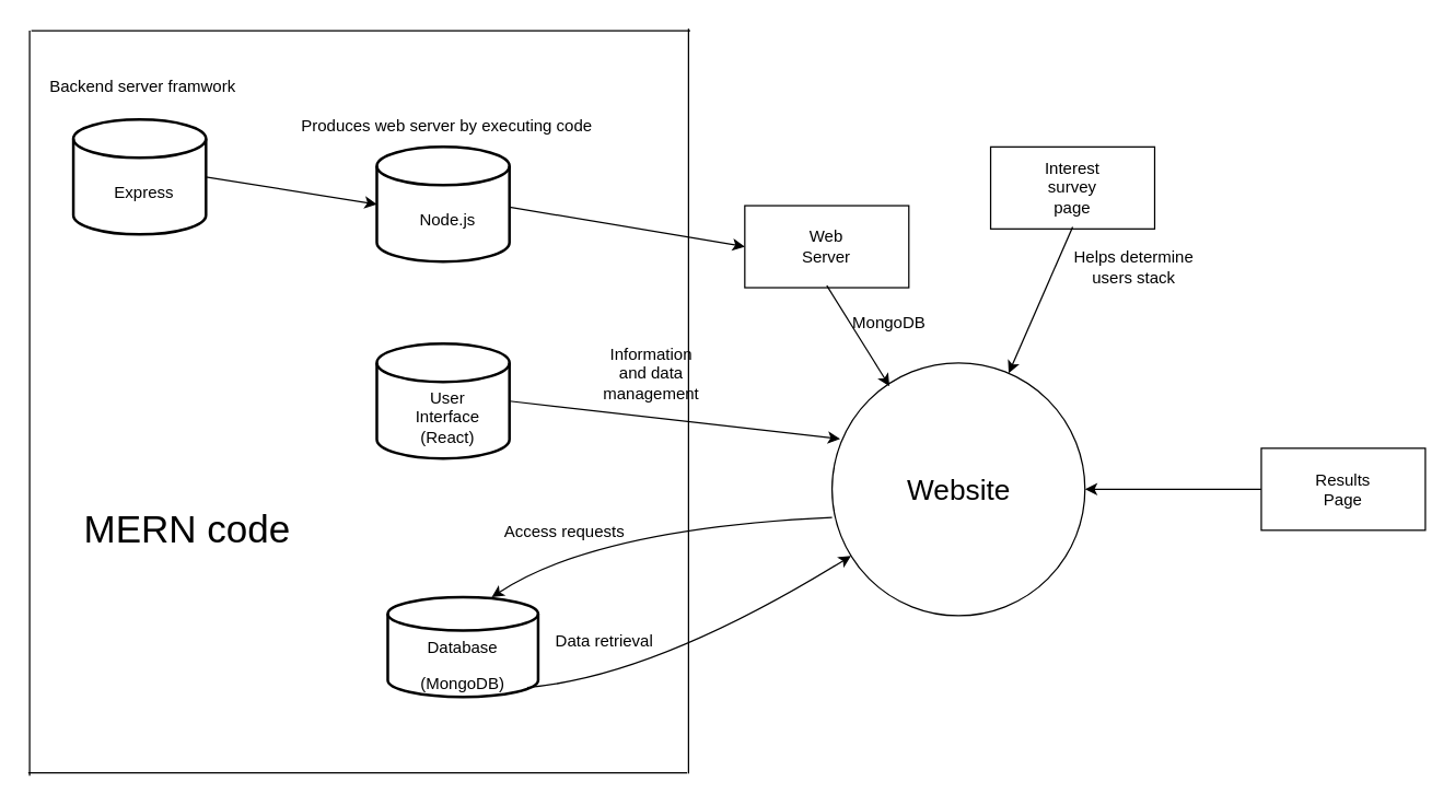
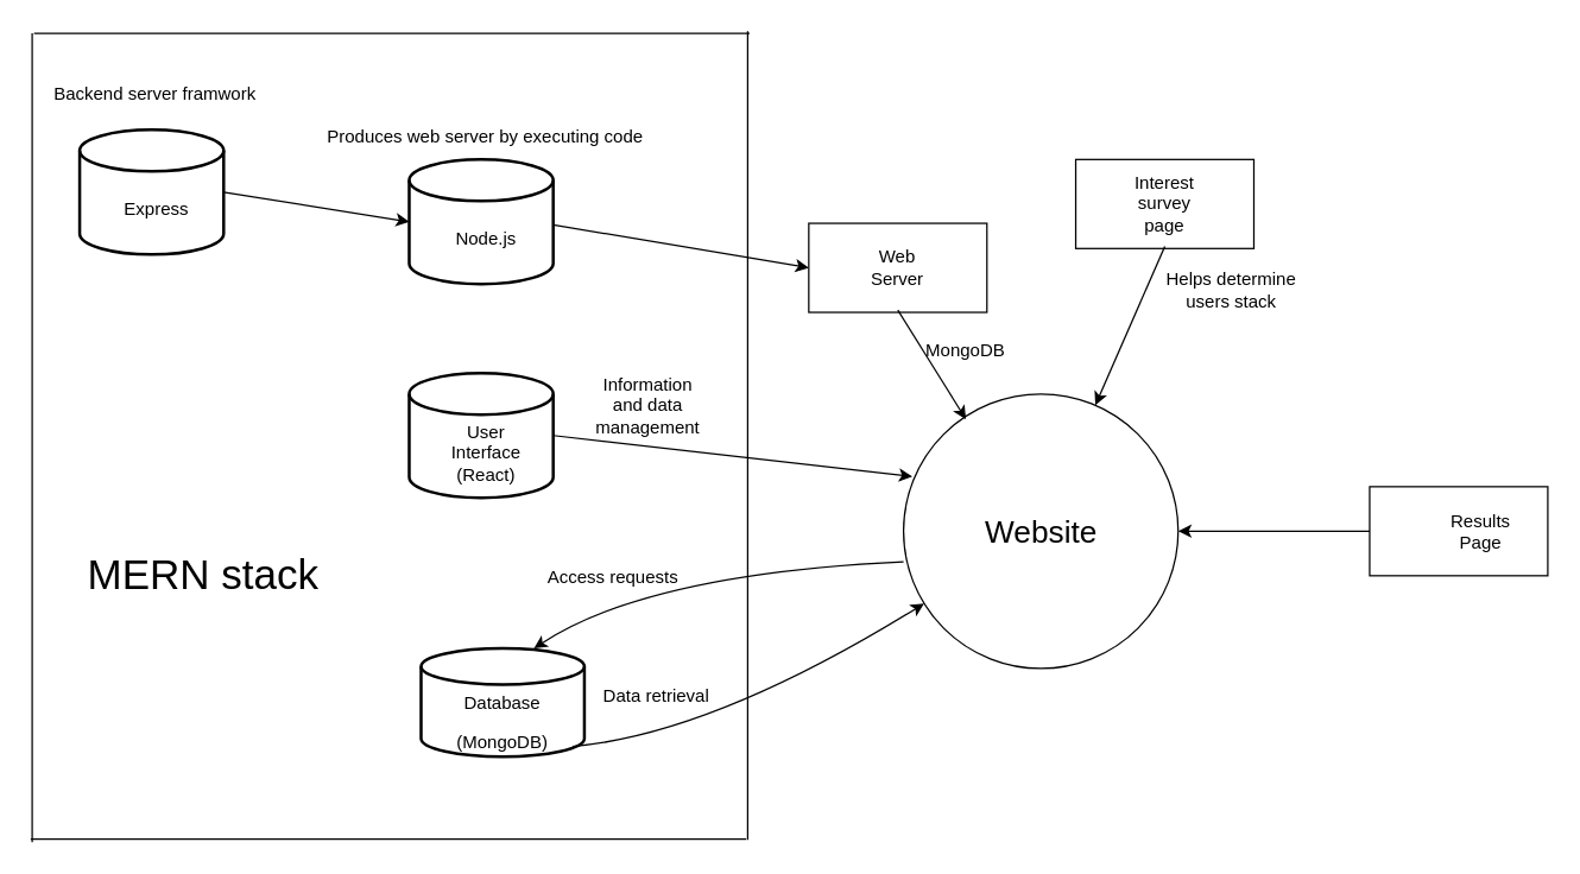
- <mxCell id="38" value="Information and data management" style="text;html=1;strokeColor=none;fillColor=none;align=center;verticalAlign=middle;whiteSpace=wrap;rounded=0;fontSize=12;" vertex="1" parent="1"><mxGeometry x="436" y="251" width="79.5" height="44" as="geometry" /></mxCell>
+ <mxCell id="38" value="Information and data management" style="text;html=1;strokeColor=none;fillColor=none;align=center;verticalAlign=middle;whiteSpace=wrap;rounded=0;fontSize=12;" vertex="1" parent="1"><mxGeometry x="396" y="251" width="79.5" height="44" as="geometry" /></mxCell>
- <mxCell id="19" value="Results Page" style="text;html=1;strokeColor=none;fillColor=none;align=center;verticalAlign=middle;whiteSpace=wrap;rounded=0;fontSize=12;" parent="1" vertex="1"><mxGeometry x="952" y="342.5" width="60" height="30" as="geometry" /></mxCell>
+ <mxCell id="19" value="Results Page" style="text;html=1;strokeColor=none;fillColor=none;align=center;verticalAlign=middle;whiteSpace=wrap;rounded=0;fontSize=12;" parent="1" vertex="1"><mxGeometry x="967" y="342.5" width="60" height="30" as="geometry" /></mxCell>
- <mxCell id="35" value="&lt;font style=&quot;font-size: 28px&quot;&gt;MERN code&lt;/font&gt;" style="text;html=1;strokeColor=none;fillColor=none;align=center;verticalAlign=middle;whiteSpace=wrap;rounded=0;" vertex="1" parent="1"><mxGeometry x="56" y="371.5" width="161" height="30" as="geometry" /></mxCell>
+ <mxCell id="35" value="&lt;font style=&quot;font-size: 28px&quot;&gt;MERN stack&lt;/font&gt;" style="text;html=1;strokeColor=none;fillColor=none;align=center;verticalAlign=middle;whiteSpace=wrap;rounded=0;" vertex="1" parent="1"><mxGeometry x="56" y="371.5" width="161" height="30" as="geometry" /></mxCell>
